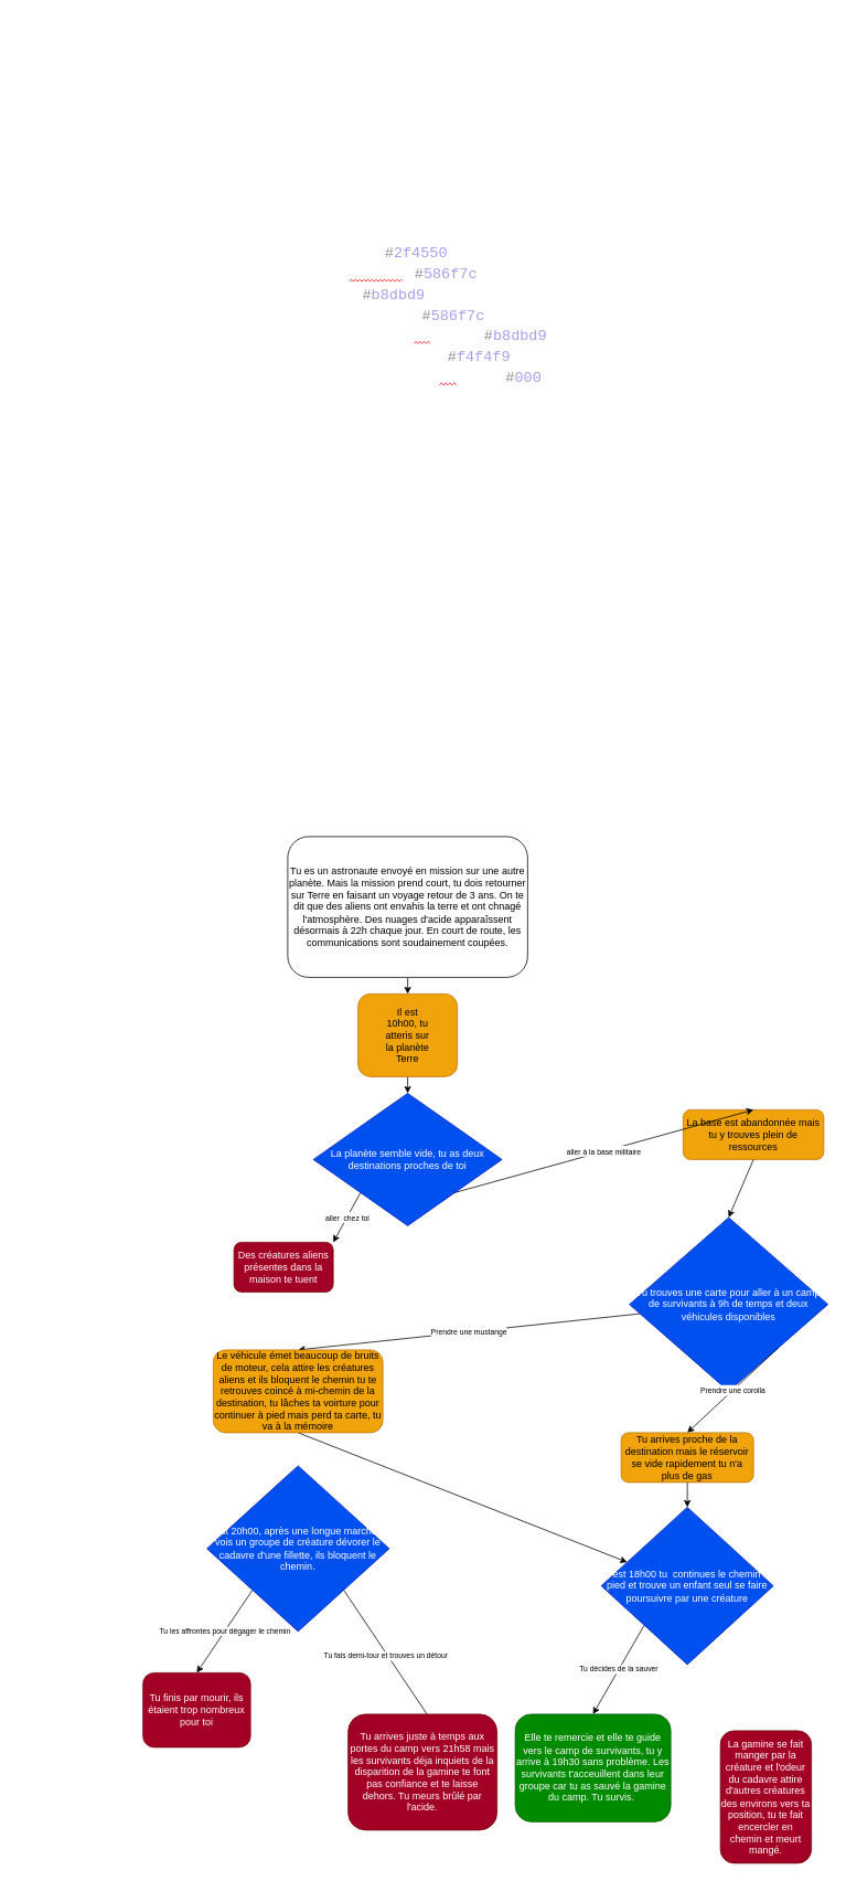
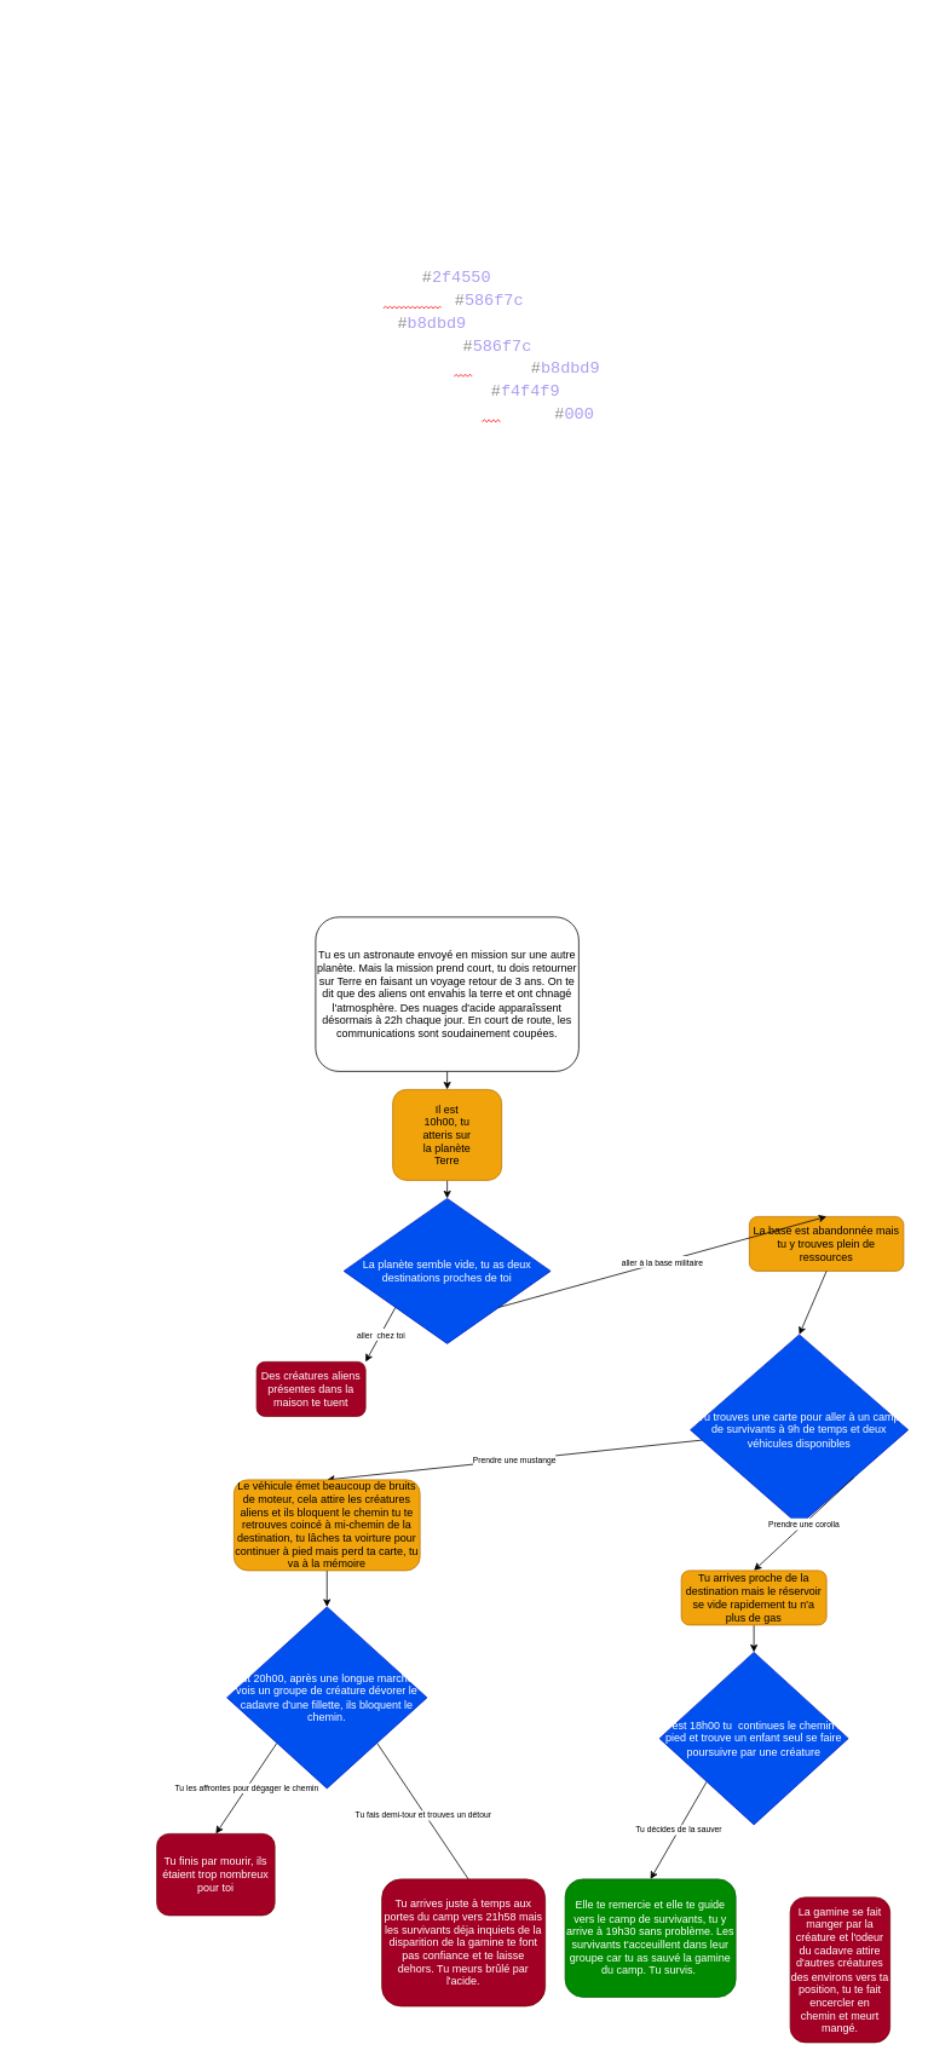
- <mxCell id="18" style="edgeStyle=none;html=1;exitX=0.5;exitY=1;exitDx=0;exitDy=0;fontSize=9;" edge="1" parent="1" source="19" target="24"><mxGeometry relative="1" as="geometry" /></mxCell>
+ <mxCell id="18" style="edgeStyle=none;html=1;exitX=0.5;exitY=1;exitDx=0;exitDy=0;entryX=0.5;entryY=0;entryDx=0;entryDy=0;fontSize=9;" edge="1" parent="1" source="19" target="22"><mxGeometry relative="1" as="geometry" /></mxCell>
